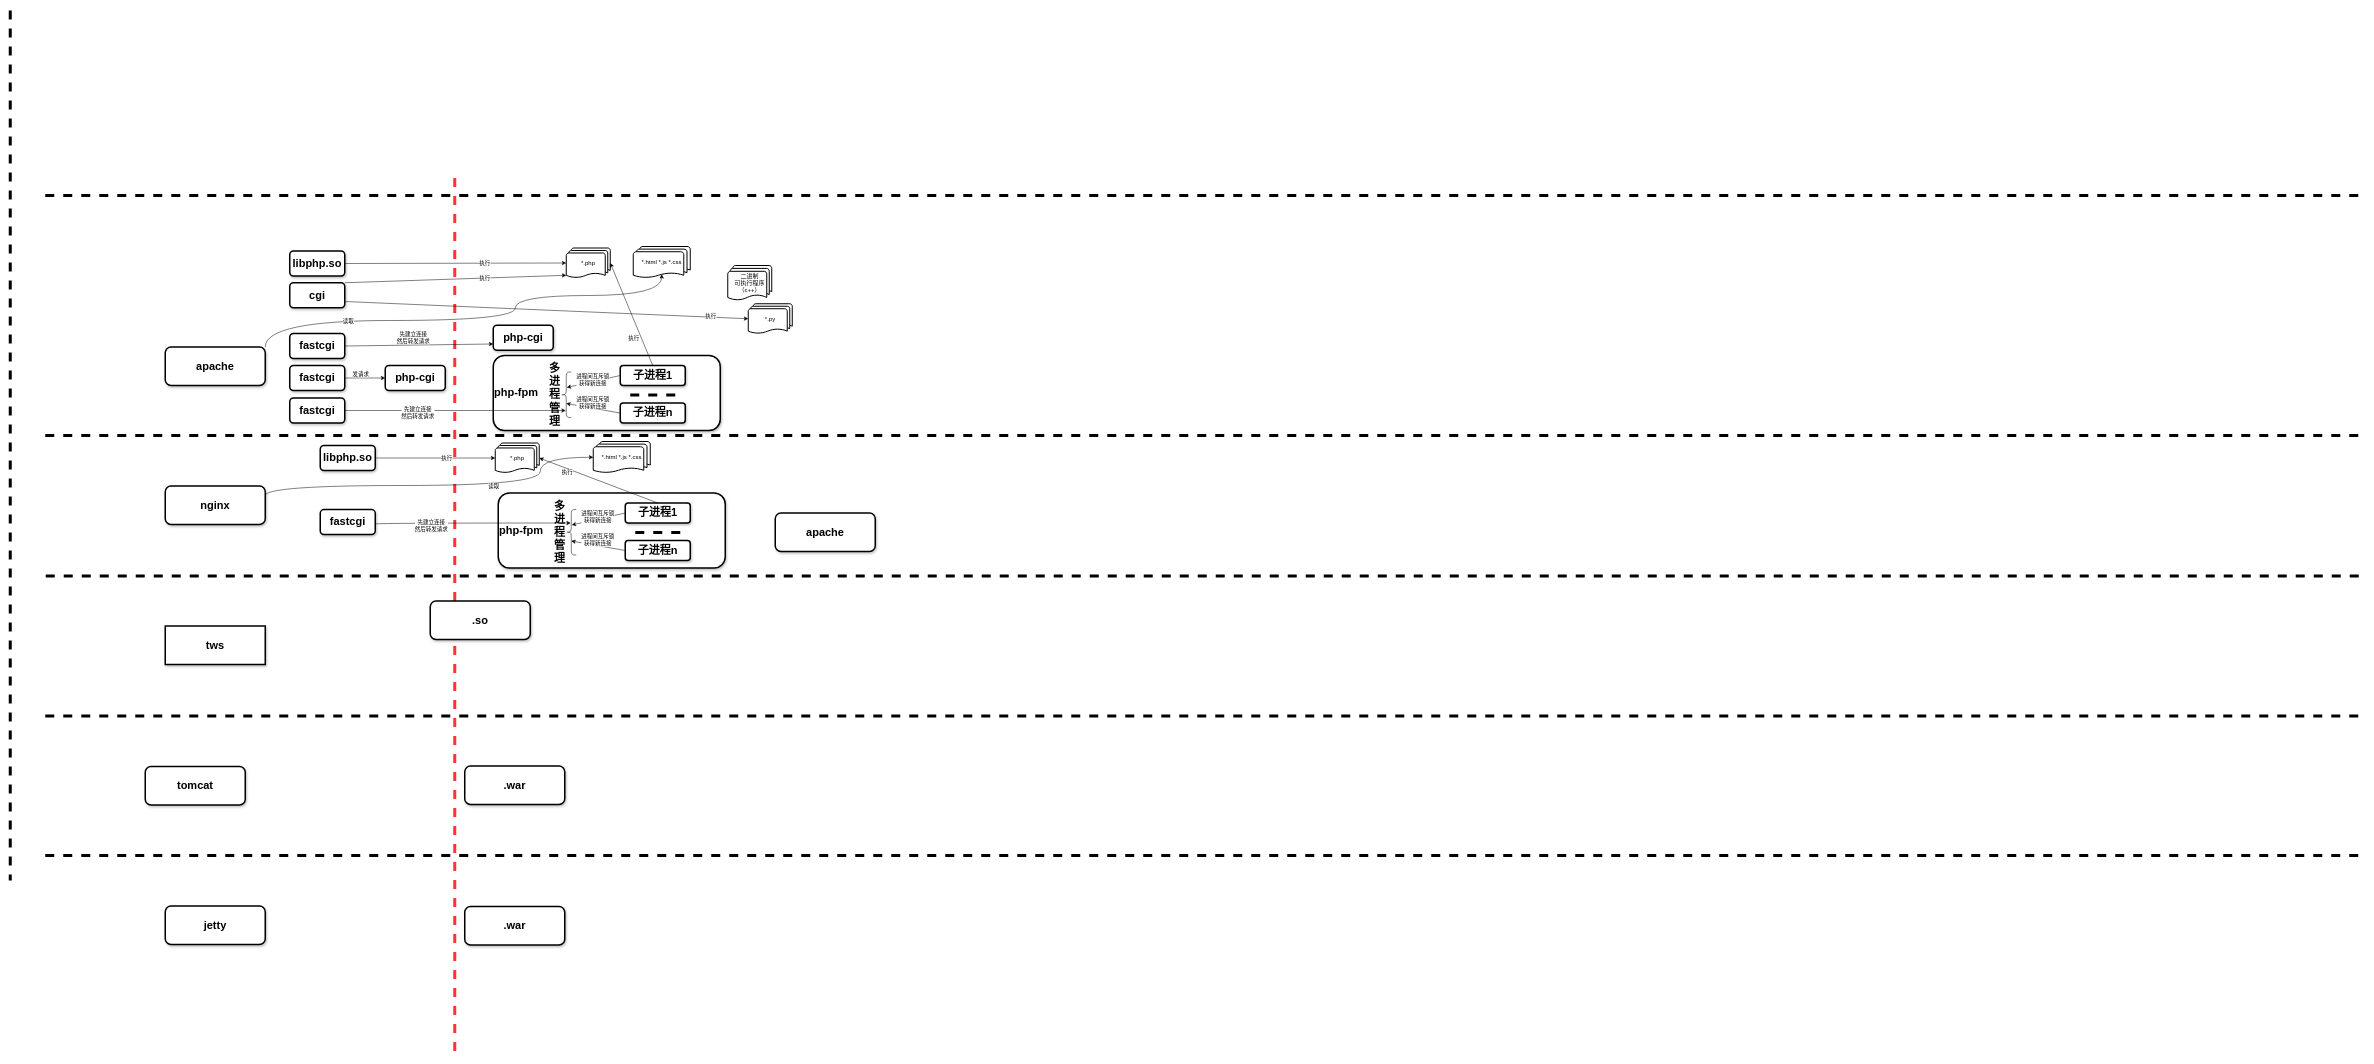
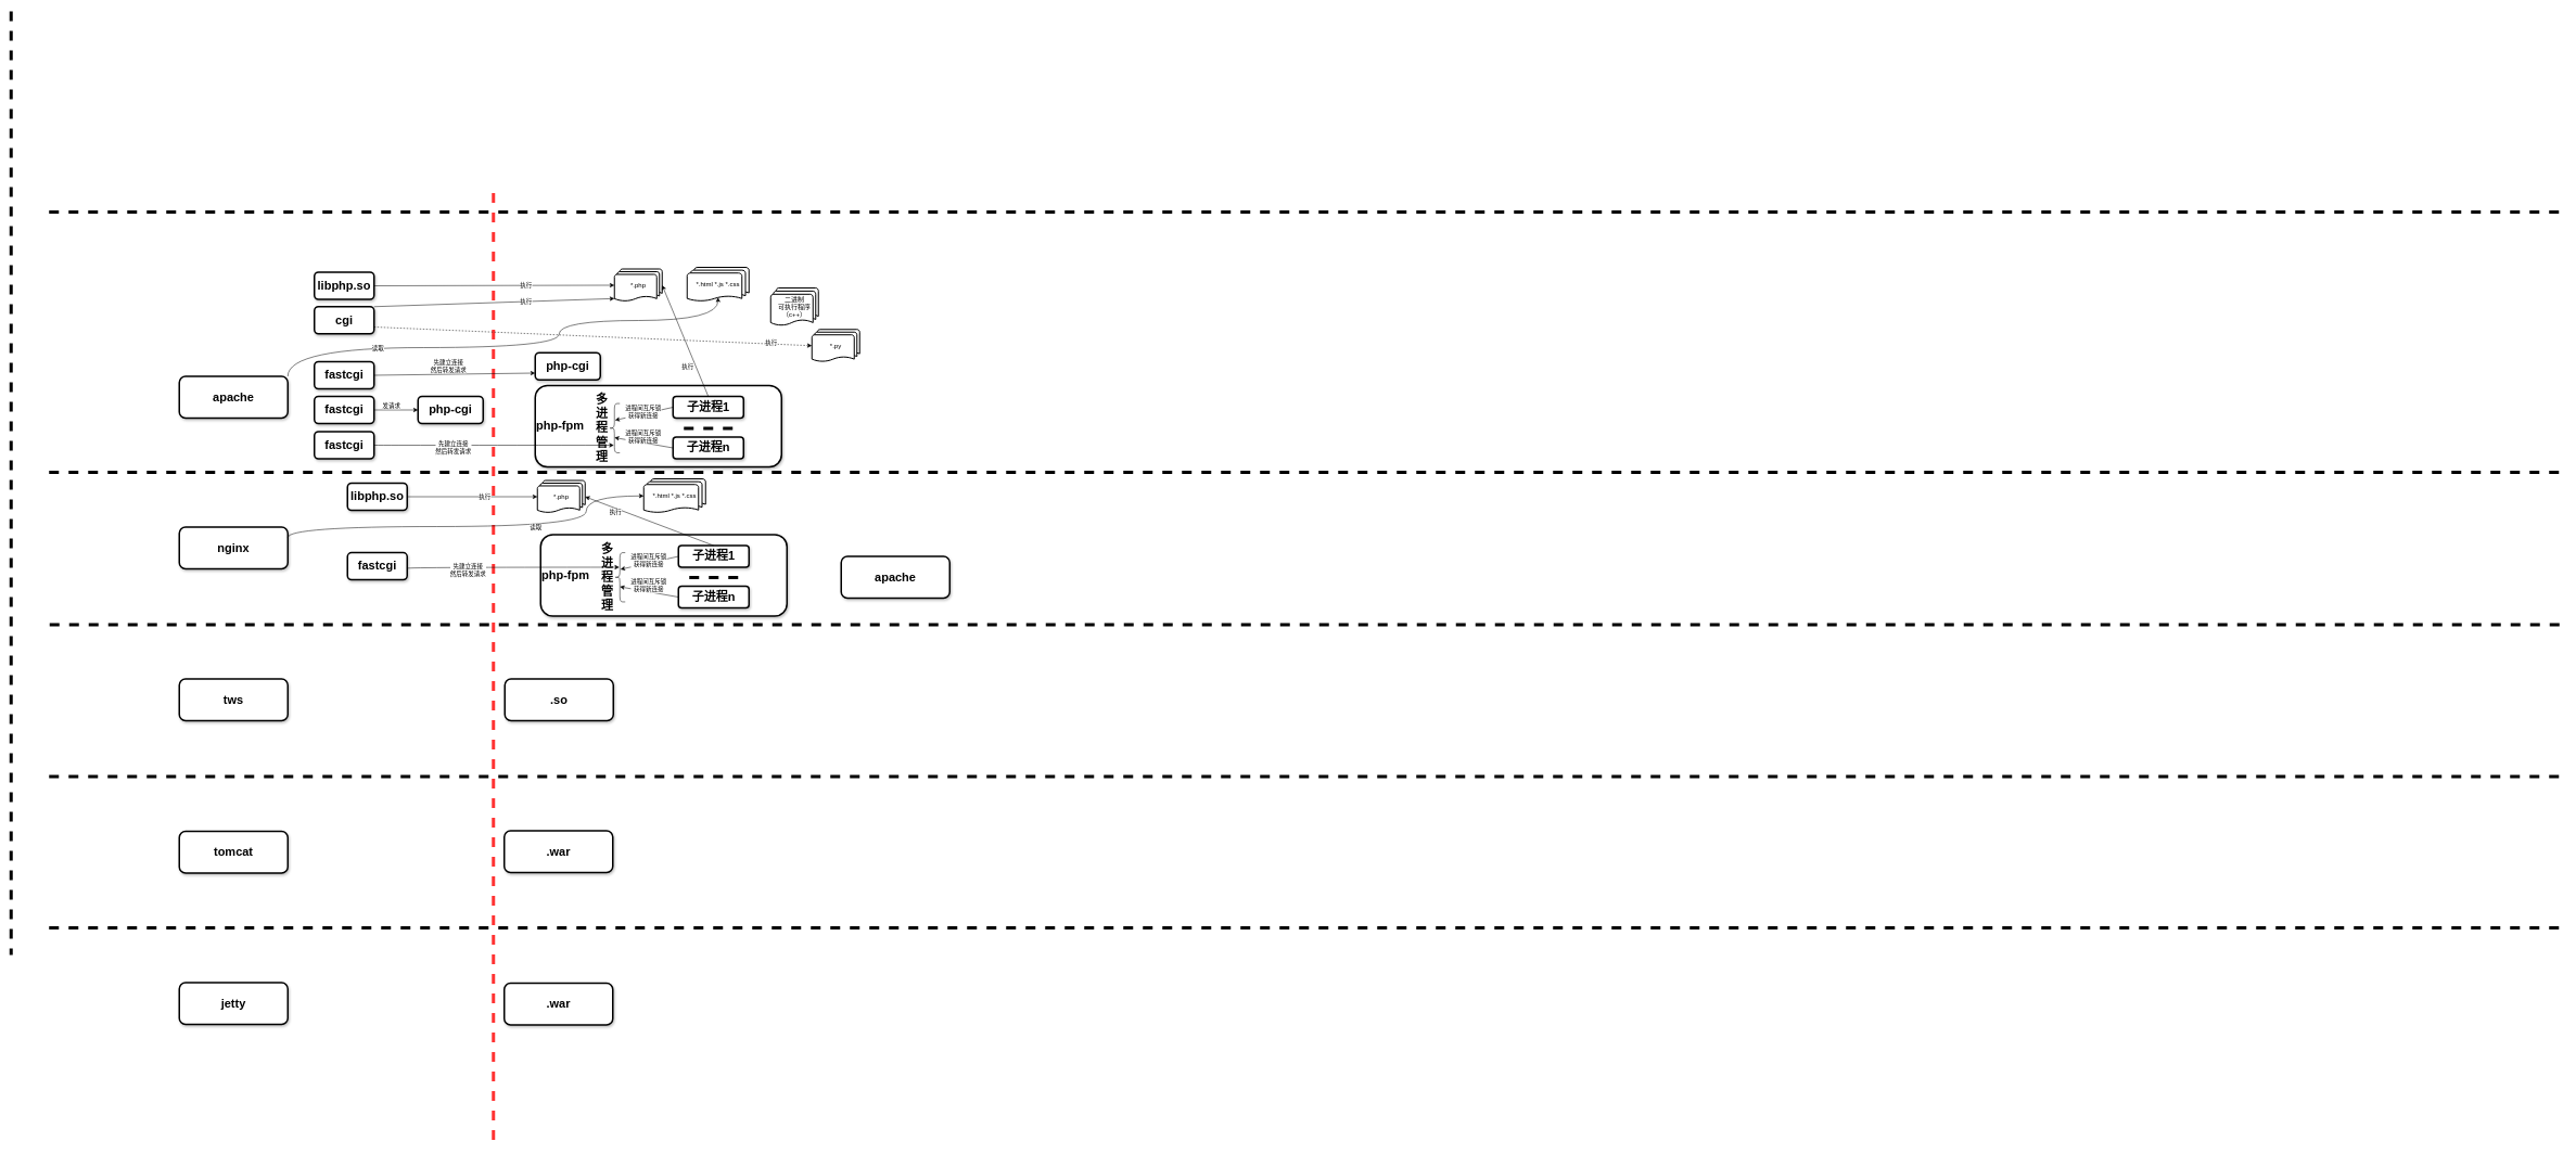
- <mxCell id="74" value="二进制&lt;div&gt;可执行程序&lt;/div&gt;&lt;div&gt;（c++）&lt;/div&gt;" style="strokeWidth=2;html=1;shape=mxgraph.flowchart.multi-document;whiteSpace=wrap;" vertex="1" parent="1"><mxGeometry x="1455" y="530" width="88" height="70" as="geometry" /></mxCell>
+ <mxCell id="74" value="二进制&lt;div&gt;可执行程序&lt;/div&gt;&lt;div&gt;（c++）&lt;/div&gt;" style="strokeWidth=2;html=1;shape=mxgraph.flowchart.multi-document;whiteSpace=wrap;" vertex="1" parent="1"><mxGeometry x="1420" y="530" width="88" height="70" as="geometry" /></mxCell>
- <mxCell id="67" value="" style="endArrow=classic;html=1;rounded=0;exitX=1;exitY=0.75;exitDx=0;exitDy=0;entryX=0;entryY=0.5;entryDx=0;entryDy=0;entryPerimeter=0;" edge="1" parent="1" source="23" target="66"><mxGeometry width="50" height="50" relative="1" as="geometry"><mxPoint x="750" y="642" as="sourcePoint" /><mxPoint x="1142" y="595" as="targetPoint" /></mxGeometry></mxCell>
+ <mxCell id="67" value="" style="endArrow=classic;html=1;rounded=0;exitX=1;exitY=0.75;exitDx=0;exitDy=0;entryX=0;entryY=0.5;entryDx=0;entryDy=0;entryPerimeter=0;dashed=1;" edge="1" parent="1" source="23" target="66"><mxGeometry width="50" height="50" relative="1" as="geometry"><mxPoint x="750" y="642" as="sourcePoint" /><mxPoint x="1142" y="595" as="targetPoint" /></mxGeometry></mxCell>
- <mxCell id="16" value="&lt;span style=&quot;font-size: 22px;&quot;&gt;.so&lt;/span&gt;" style="rounded=1;whiteSpace=wrap;html=1;fontStyle=1;strokeWidth=3;shadow=1;overflow=visible;" parent="1" vertex="1"><mxGeometry x="860" y="1201" width="200" height="77" as="geometry" /></mxCell>
+ <mxCell id="16" value="&lt;span style=&quot;font-size: 22px;&quot;&gt;.so&lt;/span&gt;" style="rounded=1;whiteSpace=wrap;html=1;fontStyle=1;strokeWidth=3;shadow=1;overflow=visible;" parent="1" vertex="1"><mxGeometry x="930" y="1251" width="200" height="77" as="geometry" /></mxCell>
- <mxCell id="9" value="&lt;span style=&quot;font-size: 22px;&quot;&gt;tws&lt;/span&gt;" style="whiteSpace=wrap;html=1;fontStyle=1;strokeWidth=3;shadow=1;overflow=visible;rounded=0;" parent="1" vertex="1"><mxGeometry x="330" y="1251" width="200" height="77" as="geometry" /></mxCell>
+ <mxCell id="9" value="&lt;span style=&quot;font-size: 22px;&quot;&gt;tws&lt;/span&gt;" style="rounded=1;whiteSpace=wrap;html=1;fontStyle=1;strokeWidth=3;shadow=1;overflow=visible;" parent="1" vertex="1"><mxGeometry x="330" y="1251" width="200" height="77" as="geometry" /></mxCell>
- <mxCell id="10" value="&lt;span style=&quot;font-size: 22px;&quot;&gt;tomcat&lt;/span&gt;" style="rounded=1;whiteSpace=wrap;html=1;fontStyle=1;strokeWidth=3;shadow=1;overflow=visible;" parent="1" vertex="1"><mxGeometry x="290" y="1532" width="200" height="77" as="geometry" /></mxCell>
+ <mxCell id="10" value="&lt;span style=&quot;font-size: 22px;&quot;&gt;tomcat&lt;/span&gt;" style="rounded=1;whiteSpace=wrap;html=1;fontStyle=1;strokeWidth=3;shadow=1;overflow=visible;" parent="1" vertex="1"><mxGeometry x="330" y="1532" width="200" height="77" as="geometry" /></mxCell>
